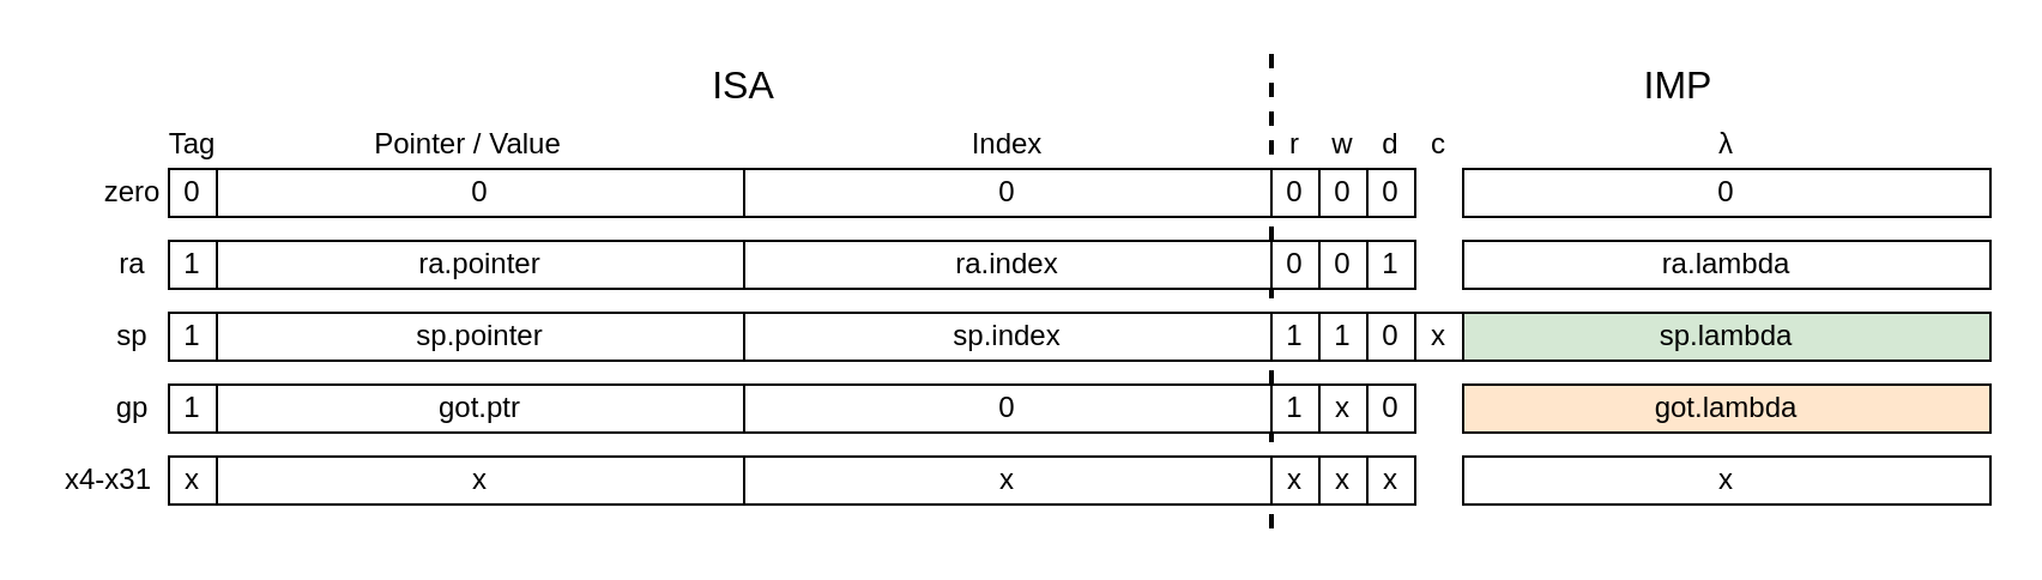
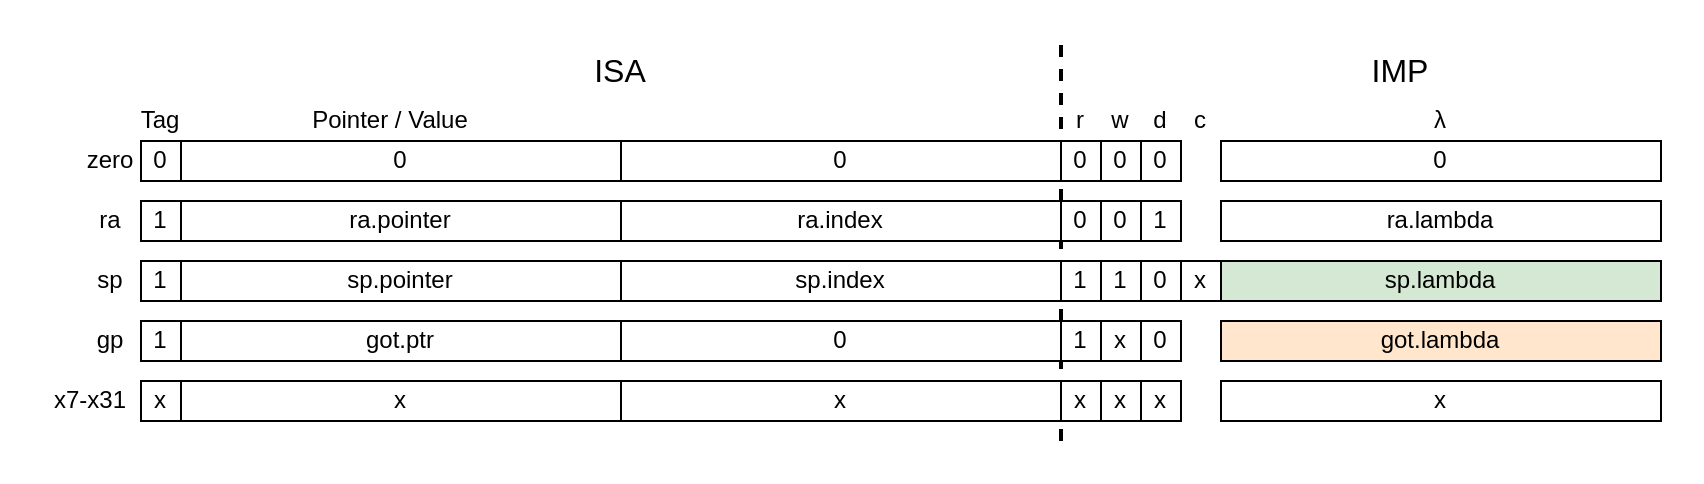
- <mxCell id="13" value="Index" style="text;html=1;align=center;verticalAlign=middle;whiteSpace=wrap;rounded=0;" vertex="1" parent="1"><mxGeometry x="365" y="50" width="110" height="20" as="geometry" /></mxCell>
- <mxCell id="53" value="x4-x31" style="text;whiteSpace=wrap;html=1;align=center;verticalAlign=middle;" vertex="1" parent="1"><mxGeometry x="20" y="190" width="50" height="20" as="geometry" /></mxCell>
+ <mxCell id="53" value="x7-x31" style="text;whiteSpace=wrap;html=1;align=center;verticalAlign=middle;" vertex="1" parent="1"><mxGeometry x="20" y="190" width="50" height="20" as="geometry" /></mxCell>
